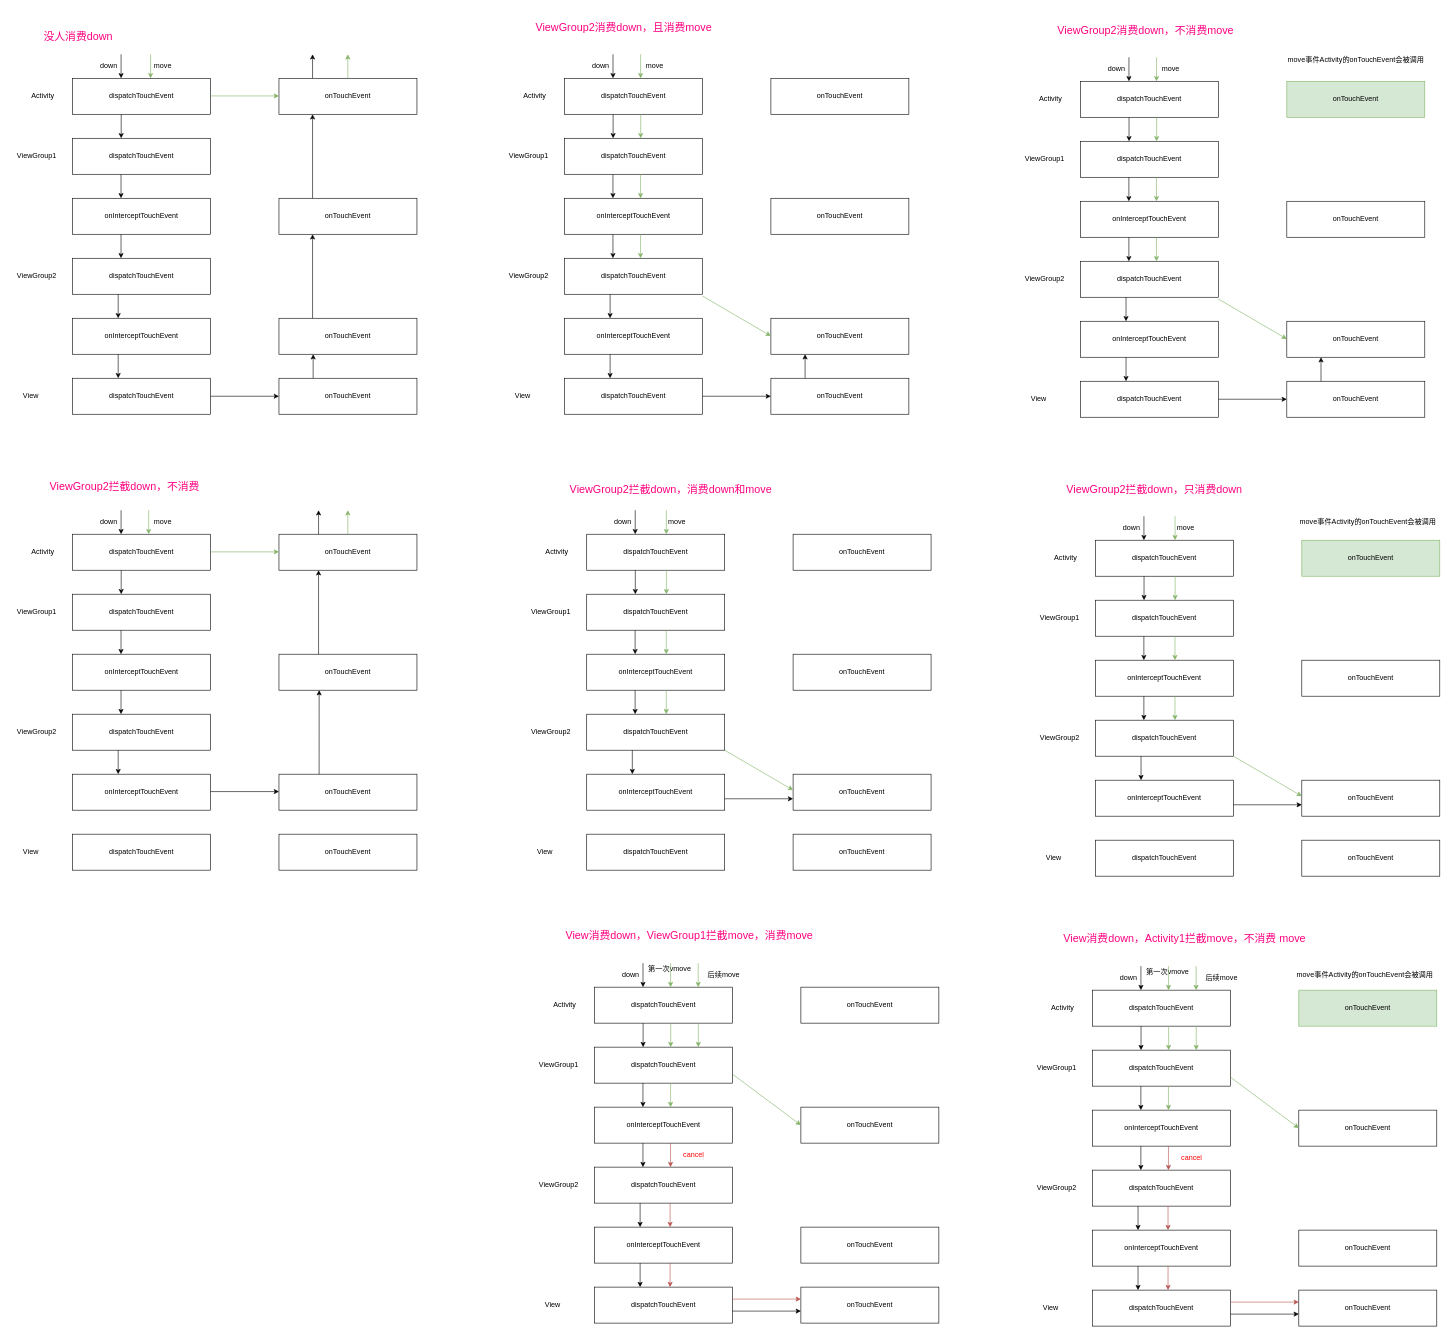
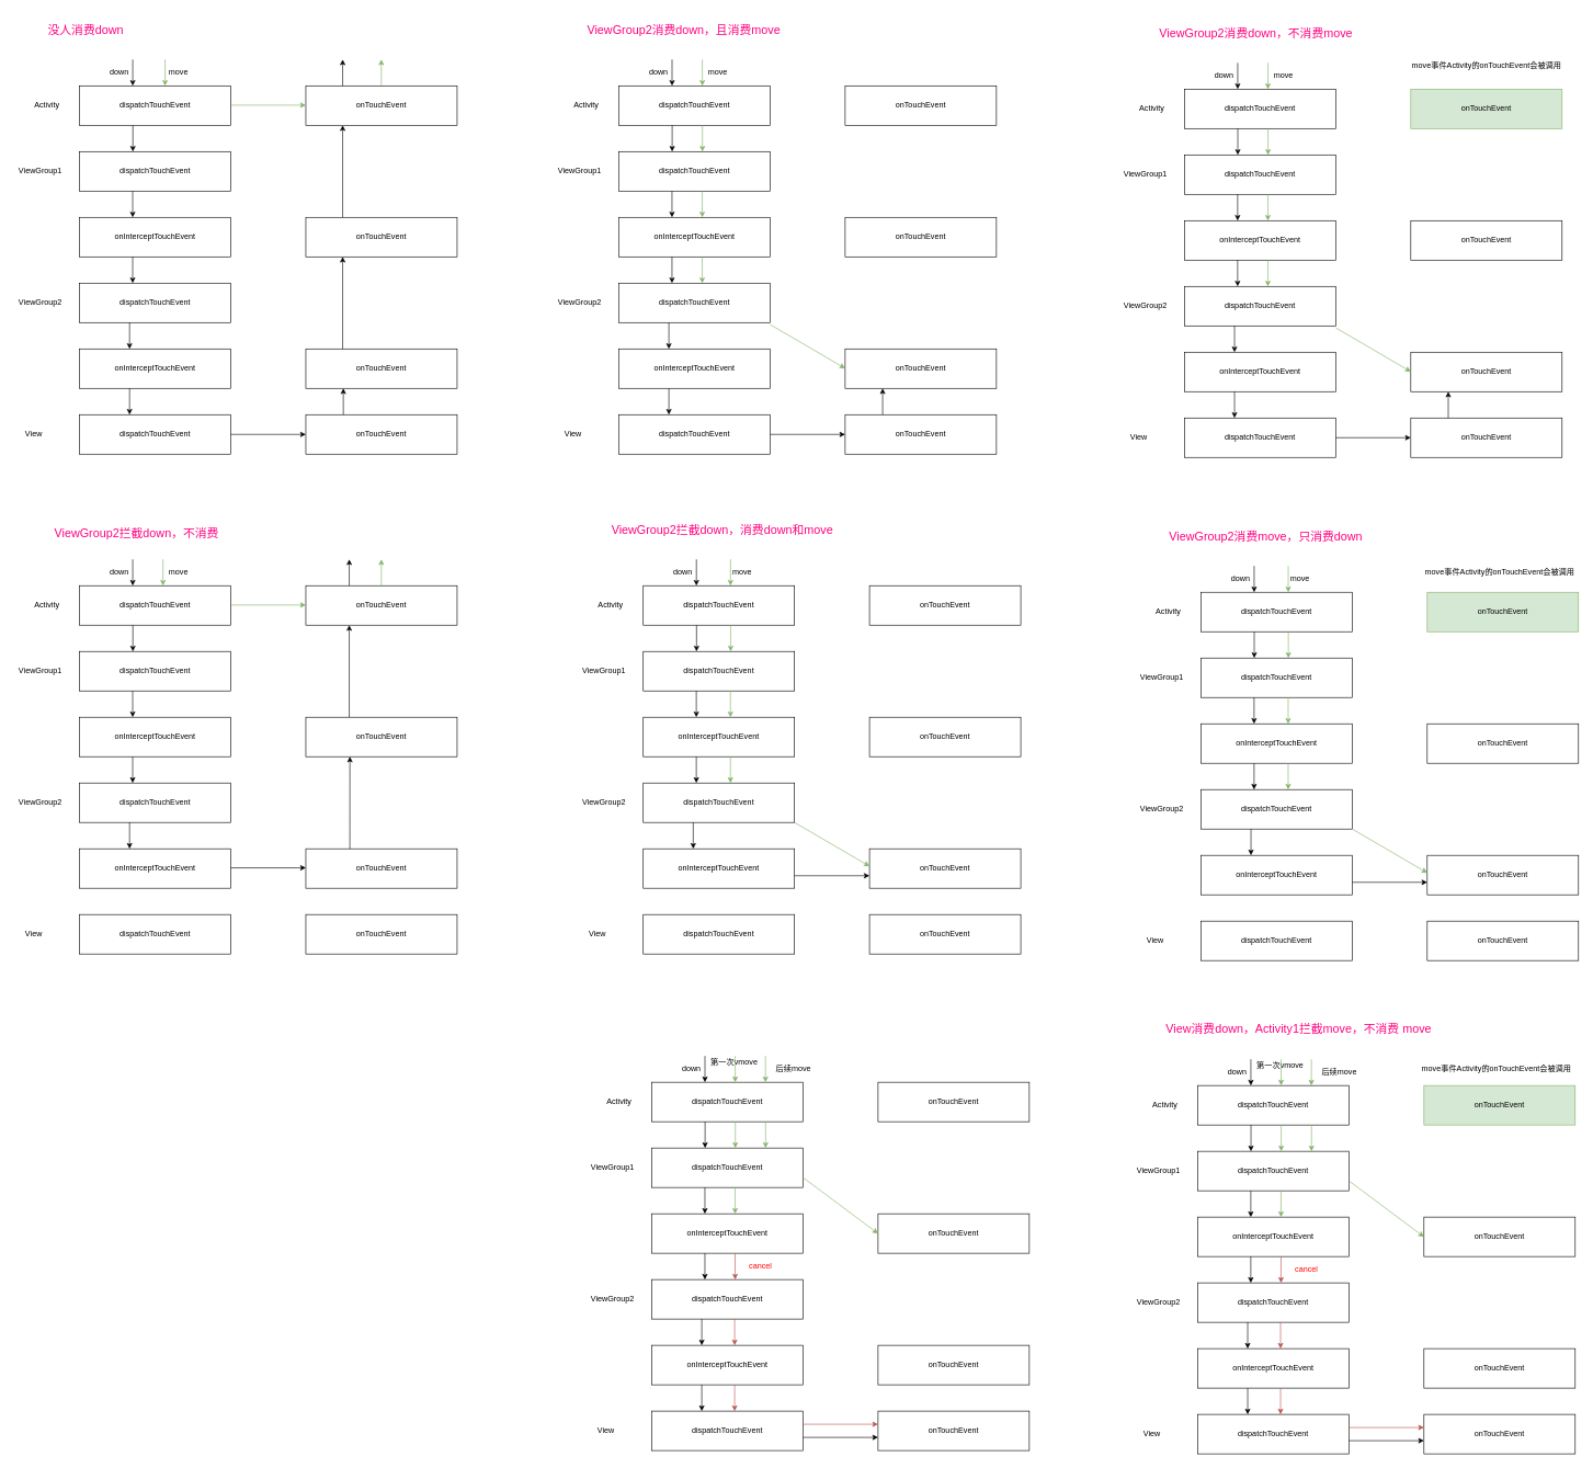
- <mxCell id="27" value="&lt;h1 style=&quot;font-size: 18px&quot;&gt;&lt;font color=&quot;#ff0080&quot;&gt;&lt;span style=&quot;font-weight: 400&quot;&gt;没人消费down&lt;/span&gt;&lt;/font&gt;&lt;/h1&gt;" style="text;html=1;align=left;verticalAlign=middle;resizable=0;points=[];autosize=1;fontSize=18;" vertex="1" parent="1"><mxGeometry x="70" y="35" width="130" height="50" as="geometry" /></mxCell>
+ <mxCell id="27" value="&lt;h1 style=&quot;font-size: 18px&quot;&gt;&lt;font color=&quot;#ff0080&quot;&gt;&lt;span style=&quot;font-weight: 400&quot;&gt;没人消费down&lt;/span&gt;&lt;/font&gt;&lt;/h1&gt;" style="text;html=1;align=left;verticalAlign=middle;resizable=0;points=[];autosize=1;fontSize=18;" vertex="1" parent="1"><mxGeometry x="70" y="20" width="130" height="50" as="geometry" /></mxCell>
- <mxCell id="112" value="&lt;h1 style=&quot;font-size: 18px&quot;&gt;&lt;font color=&quot;#ff0080&quot;&gt;&lt;span style=&quot;font-weight: 400&quot;&gt;ViewGroup2拦截down，消费down和move&lt;/span&gt;&lt;/font&gt;&lt;/h1&gt;" style="text;html=1;align=left;verticalAlign=middle;resizable=0;points=[];autosize=1;fontSize=18;" vertex="1" parent="1"><mxGeometry x="947" y="790" width="350" height="50" as="geometry" /></mxCell>
+ <mxCell id="112" value="&lt;h1 style=&quot;font-size: 18px&quot;&gt;&lt;font color=&quot;#ff0080&quot;&gt;&lt;span style=&quot;font-weight: 400&quot;&gt;ViewGroup2拦截down，消费down和move&lt;/span&gt;&lt;/font&gt;&lt;/h1&gt;" style="text;html=1;align=left;verticalAlign=middle;resizable=0;points=[];autosize=1;fontSize=18;" vertex="1" parent="1"><mxGeometry x="927" y="780" width="350" height="50" as="geometry" /></mxCell>
- <mxCell id="243" value="&lt;h1 style=&quot;font-size: 18px&quot;&gt;&lt;font color=&quot;#ff0080&quot;&gt;&lt;span style=&quot;font-weight: 400&quot;&gt;ViewGroup2拦截down，只消费down&lt;/span&gt;&lt;/font&gt;&lt;/h1&gt;" style="text;html=1;align=left;verticalAlign=middle;resizable=0;points=[];autosize=1;fontSize=18;" vertex="1" parent="1"><mxGeometry x="1775" y="790" width="310" height="50" as="geometry" /></mxCell>
+ <mxCell id="243" value="&lt;h1 style=&quot;font-size: 18px&quot;&gt;&lt;font color=&quot;#ff0080&quot;&gt;&lt;span style=&quot;font-weight: 400&quot;&gt;ViewGroup2消费move，只消费down&lt;/span&gt;&lt;/font&gt;&lt;/h1&gt;" style="text;html=1;align=left;verticalAlign=middle;resizable=0;points=[];autosize=1;fontSize=18;" vertex="1" parent="1"><mxGeometry x="1775" y="790" width="310" height="50" as="geometry" /></mxCell>
- <mxCell id="177" value="&lt;h1 style=&quot;font-size: 18px&quot;&gt;&lt;font color=&quot;#ff0080&quot;&gt;&lt;span style=&quot;font-weight: 400&quot;&gt;View消费down，ViewGroup1拦截move，消费move&lt;/span&gt;&lt;/font&gt;&lt;/h1&gt;" style="text;html=1;align=left;verticalAlign=middle;resizable=0;points=[];autosize=1;fontSize=18;" vertex="1" parent="1"><mxGeometry x="940" y="1535" width="430" height="50" as="geometry" /></mxCell>
